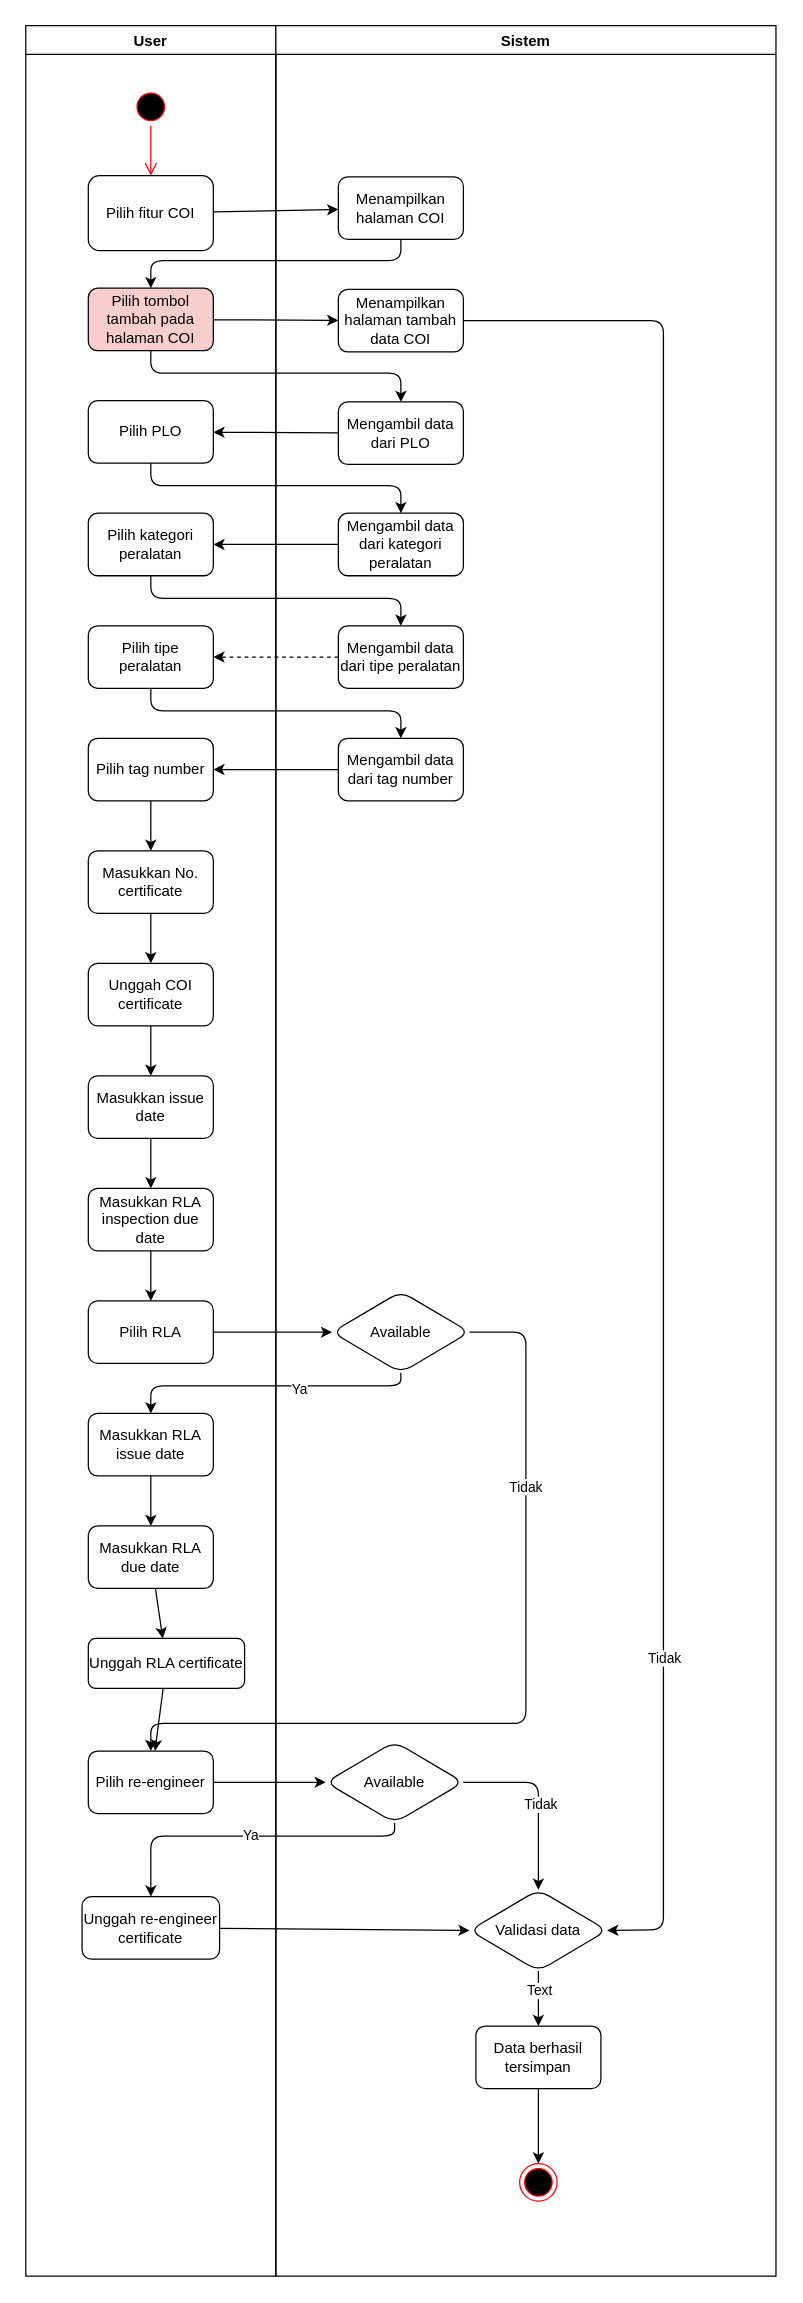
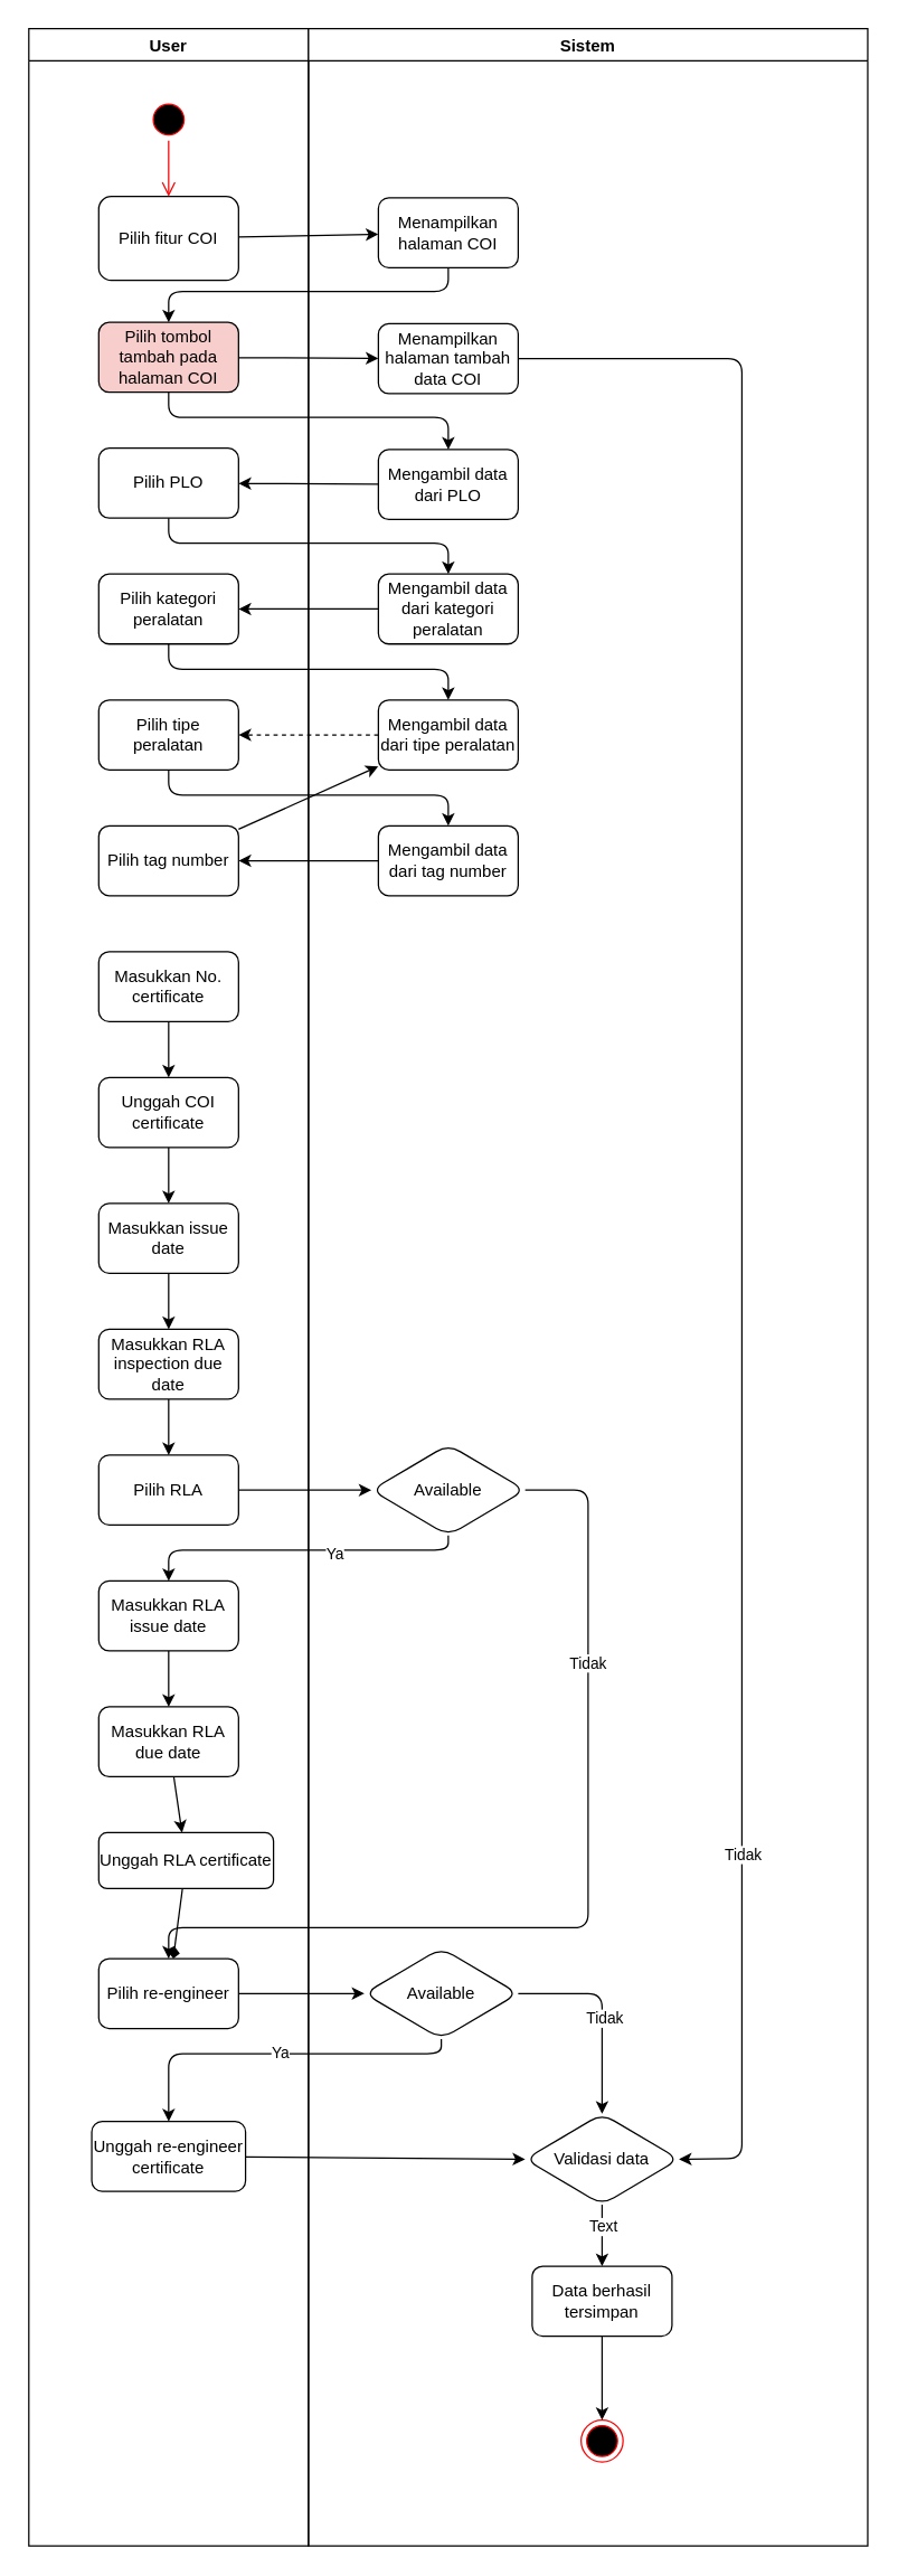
- <mxCell id="12" value="" style="edgeStyle=none;html=1;" parent="2" source="13" target="11" edge="1"><mxGeometry relative="1" as="geometry" /></mxCell>
+ <mxCell id="12" value="" style="edgeStyle=none;html=1;" parent="2" source="13" target="34" edge="1"><mxGeometry relative="1" as="geometry" /></mxCell>
- <mxCell id="25" value="" style="edgeStyle=none;html=1;" parent="2" source="26" target="27" edge="1"><mxGeometry relative="1" as="geometry" /></mxCell>
+ <mxCell id="25" value="" style="edgeStyle=none;html=1;endArrow=diamond;" parent="2" source="26" target="27" edge="1"><mxGeometry relative="1" as="geometry" /></mxCell>
